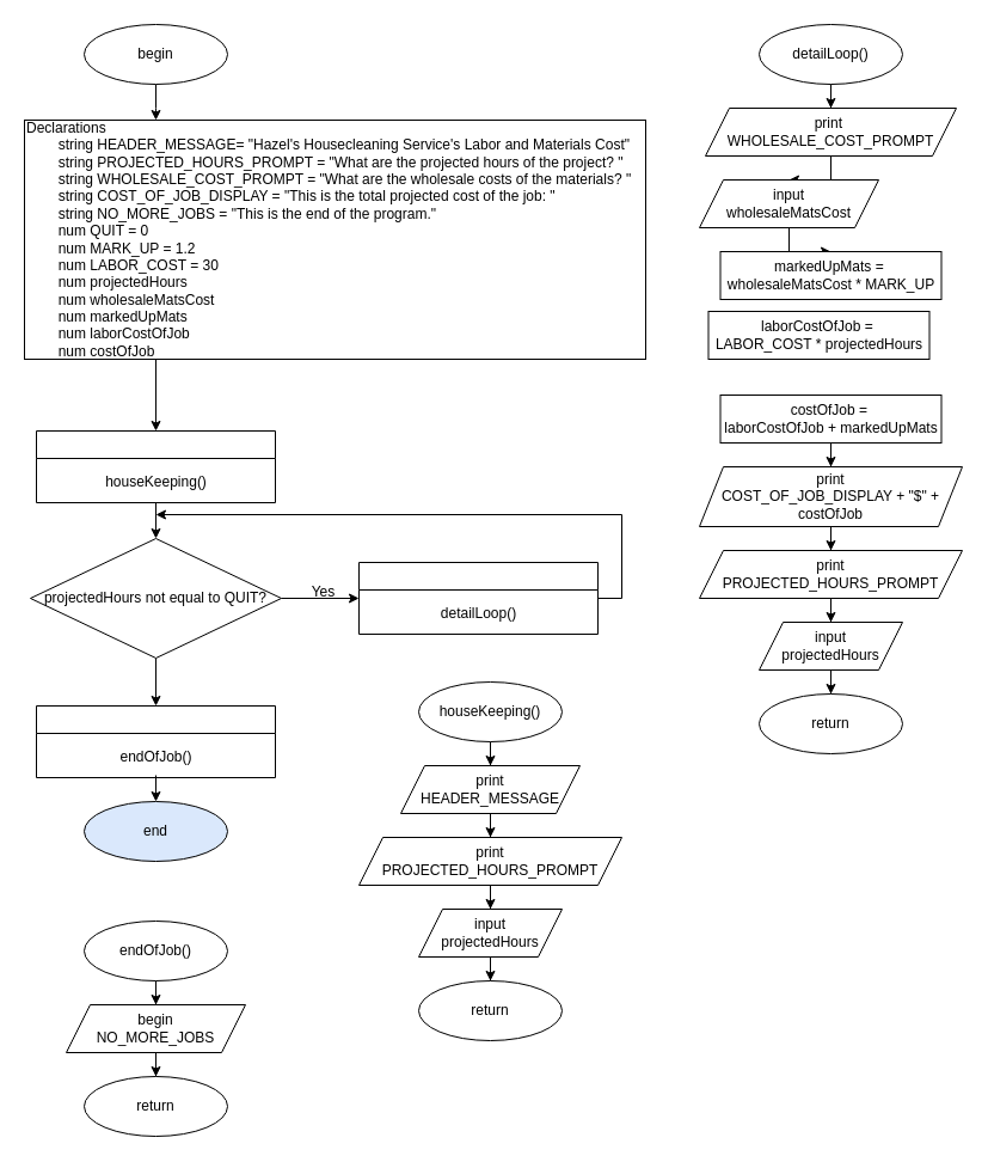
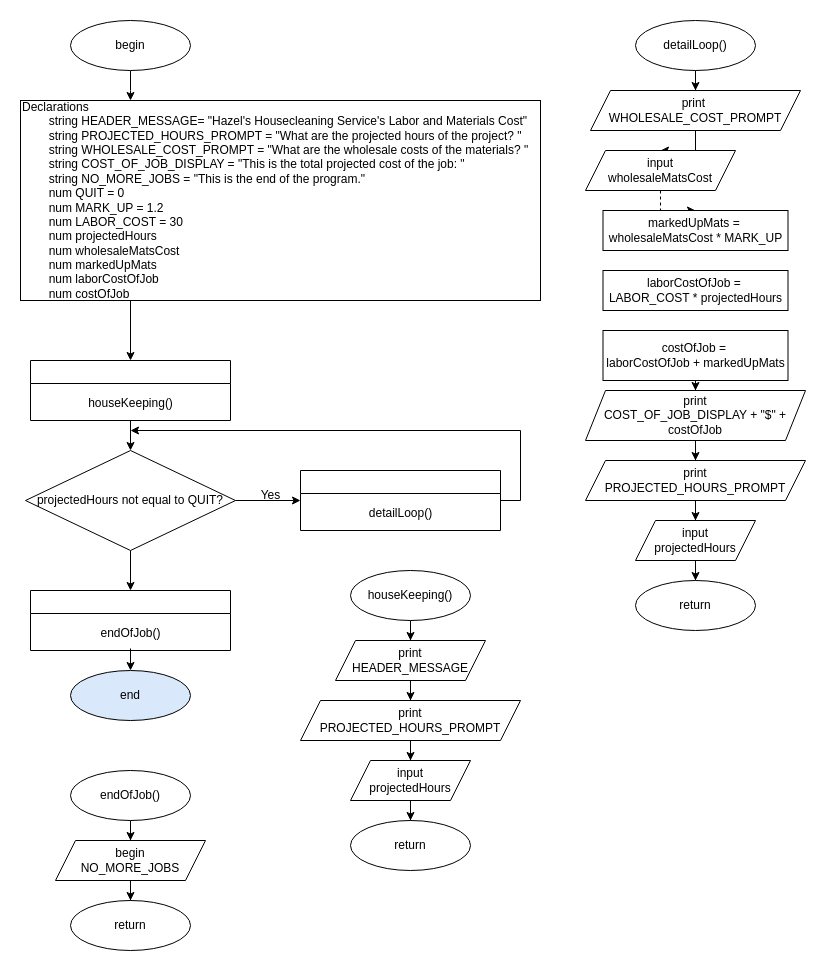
- <mxCell id="28" value="" style="edgeStyle=orthogonalEdgeStyle;rounded=0;orthogonalLoop=1;jettySize=auto;html=1;" edge="1" parent="1" source="29" target="30"><mxGeometry relative="1" as="geometry" /></mxCell>
+ <mxCell id="28" value="" style="edgeStyle=orthogonalEdgeStyle;rounded=0;orthogonalLoop=1;jettySize=auto;html=1;dashed=1;" edge="1" parent="1" source="29" target="30"><mxGeometry relative="1" as="geometry" /></mxCell>
- <mxCell id="31" value="laborCostOfJob =&amp;nbsp;&lt;div&gt;LABOR_COST * projectedHours&lt;/div&gt;" style="rounded=0;whiteSpace=wrap;html=1;" vertex="1" parent="1"><mxGeometry x="592.5" y="260" width="185" height="40" as="geometry" /></mxCell>
+ <mxCell id="31" value="laborCostOfJob =&amp;nbsp;&lt;div&gt;LABOR_COST * projectedHours&lt;/div&gt;" style="rounded=0;whiteSpace=wrap;html=1;" vertex="1" parent="1"><mxGeometry x="602.5" y="270" width="185" height="40" as="geometry" /></mxCell>
- <mxCell id="33" value="costOfJob =&amp;nbsp;&lt;div&gt;laborCostOfJob + markedUpMats&lt;/div&gt;" style="rounded=0;whiteSpace=wrap;html=1;" vertex="1" parent="1"><mxGeometry x="602.5" y="330" width="185" height="40" as="geometry" /></mxCell>
+ <mxCell id="33" value="costOfJob =&amp;nbsp;&lt;div&gt;laborCostOfJob + markedUpMats&lt;/div&gt;" style="rounded=0;whiteSpace=wrap;html=1;" vertex="1" parent="1"><mxGeometry x="602.5" y="330" width="185" height="50" as="geometry" /></mxCell>
